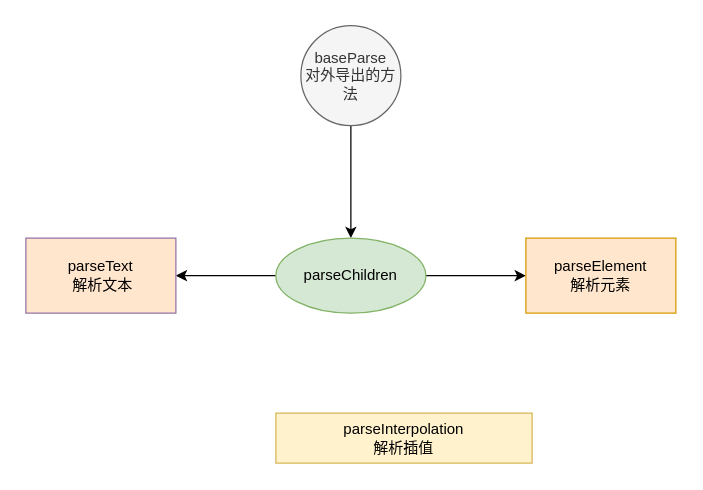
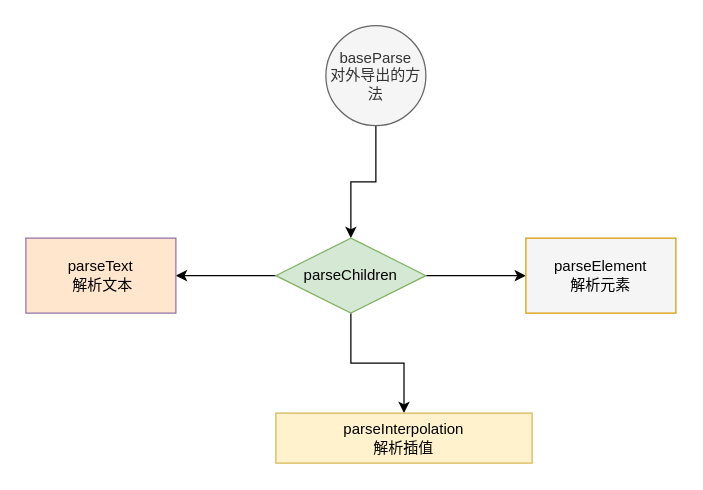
- <mxCell id="3" value="baseParse&lt;br&gt;对外导出的方法" style="ellipse;whiteSpace=wrap;html=1;aspect=fixed;fillColor=#f5f5f5;fontColor=#333333;strokeColor=#666666;" vertex="1" parent="1"><mxGeometry x="240" y="20" width="80" height="80" as="geometry" /></mxCell>
+ <mxCell id="3" value="baseParse&lt;br&gt;对外导出的方法" style="ellipse;whiteSpace=wrap;html=1;aspect=fixed;fillColor=#f5f5f5;fontColor=#333333;strokeColor=#666666;" vertex="1" parent="1"><mxGeometry x="260" y="20" width="80" height="80" as="geometry" /></mxCell>
- <mxCell id="7" value="parseChildren" style="ellipse;whiteSpace=wrap;html=1;fillColor=#d5e8d4;strokeColor=#82b366;" vertex="1" parent="1"><mxGeometry x="220" y="190" width="120" height="60" as="geometry" /></mxCell>
+ <mxCell id="7" value="parseChildren" style="rhombus;whiteSpace=wrap;html=1;fillColor=#d5e8d4;strokeColor=#82b366;" vertex="1" parent="1"><mxGeometry x="220" y="190" width="120" height="60" as="geometry" /></mxCell>
- <mxCell id="8" value="parseElement&lt;br&gt;解析元素" style="whiteSpace=wrap;html=1;fillColor=#ffe6cc;strokeColor=#d79b00;" vertex="1" parent="1"><mxGeometry x="420" y="190" width="120" height="60" as="geometry" /></mxCell>
+ <mxCell id="8" value="parseElement&lt;br&gt;解析元素" style="whiteSpace=wrap;html=1;fillColor=#f5f5f5;strokeColor=#d79b00;" vertex="1" parent="1"><mxGeometry x="420" y="190" width="120" height="60" as="geometry" /></mxCell>
+ <mxCell id="5" value="" style="edgeStyle=orthogonalEdgeStyle;rounded=0;orthogonalLoop=1;jettySize=auto;html=1;" edge="1" parent="1" source="7" target="9"><mxGeometry relative="1" as="geometry" /></mxCell>
